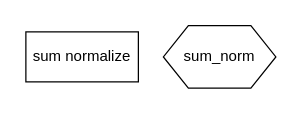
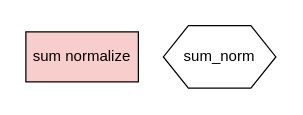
- <mxCell id="2" value="sum normalize" style="whiteSpace=wrap;html=1;" vertex="1" parent="1"><mxGeometry x="20" y="25" width="90" height="40" as="geometry" /></mxCell>
+ <mxCell id="2" value="sum normalize" style="whiteSpace=wrap;html=1;fillColor=#f8cecc;" vertex="1" parent="1"><mxGeometry x="20" y="25" width="90" height="40" as="geometry" /></mxCell>
